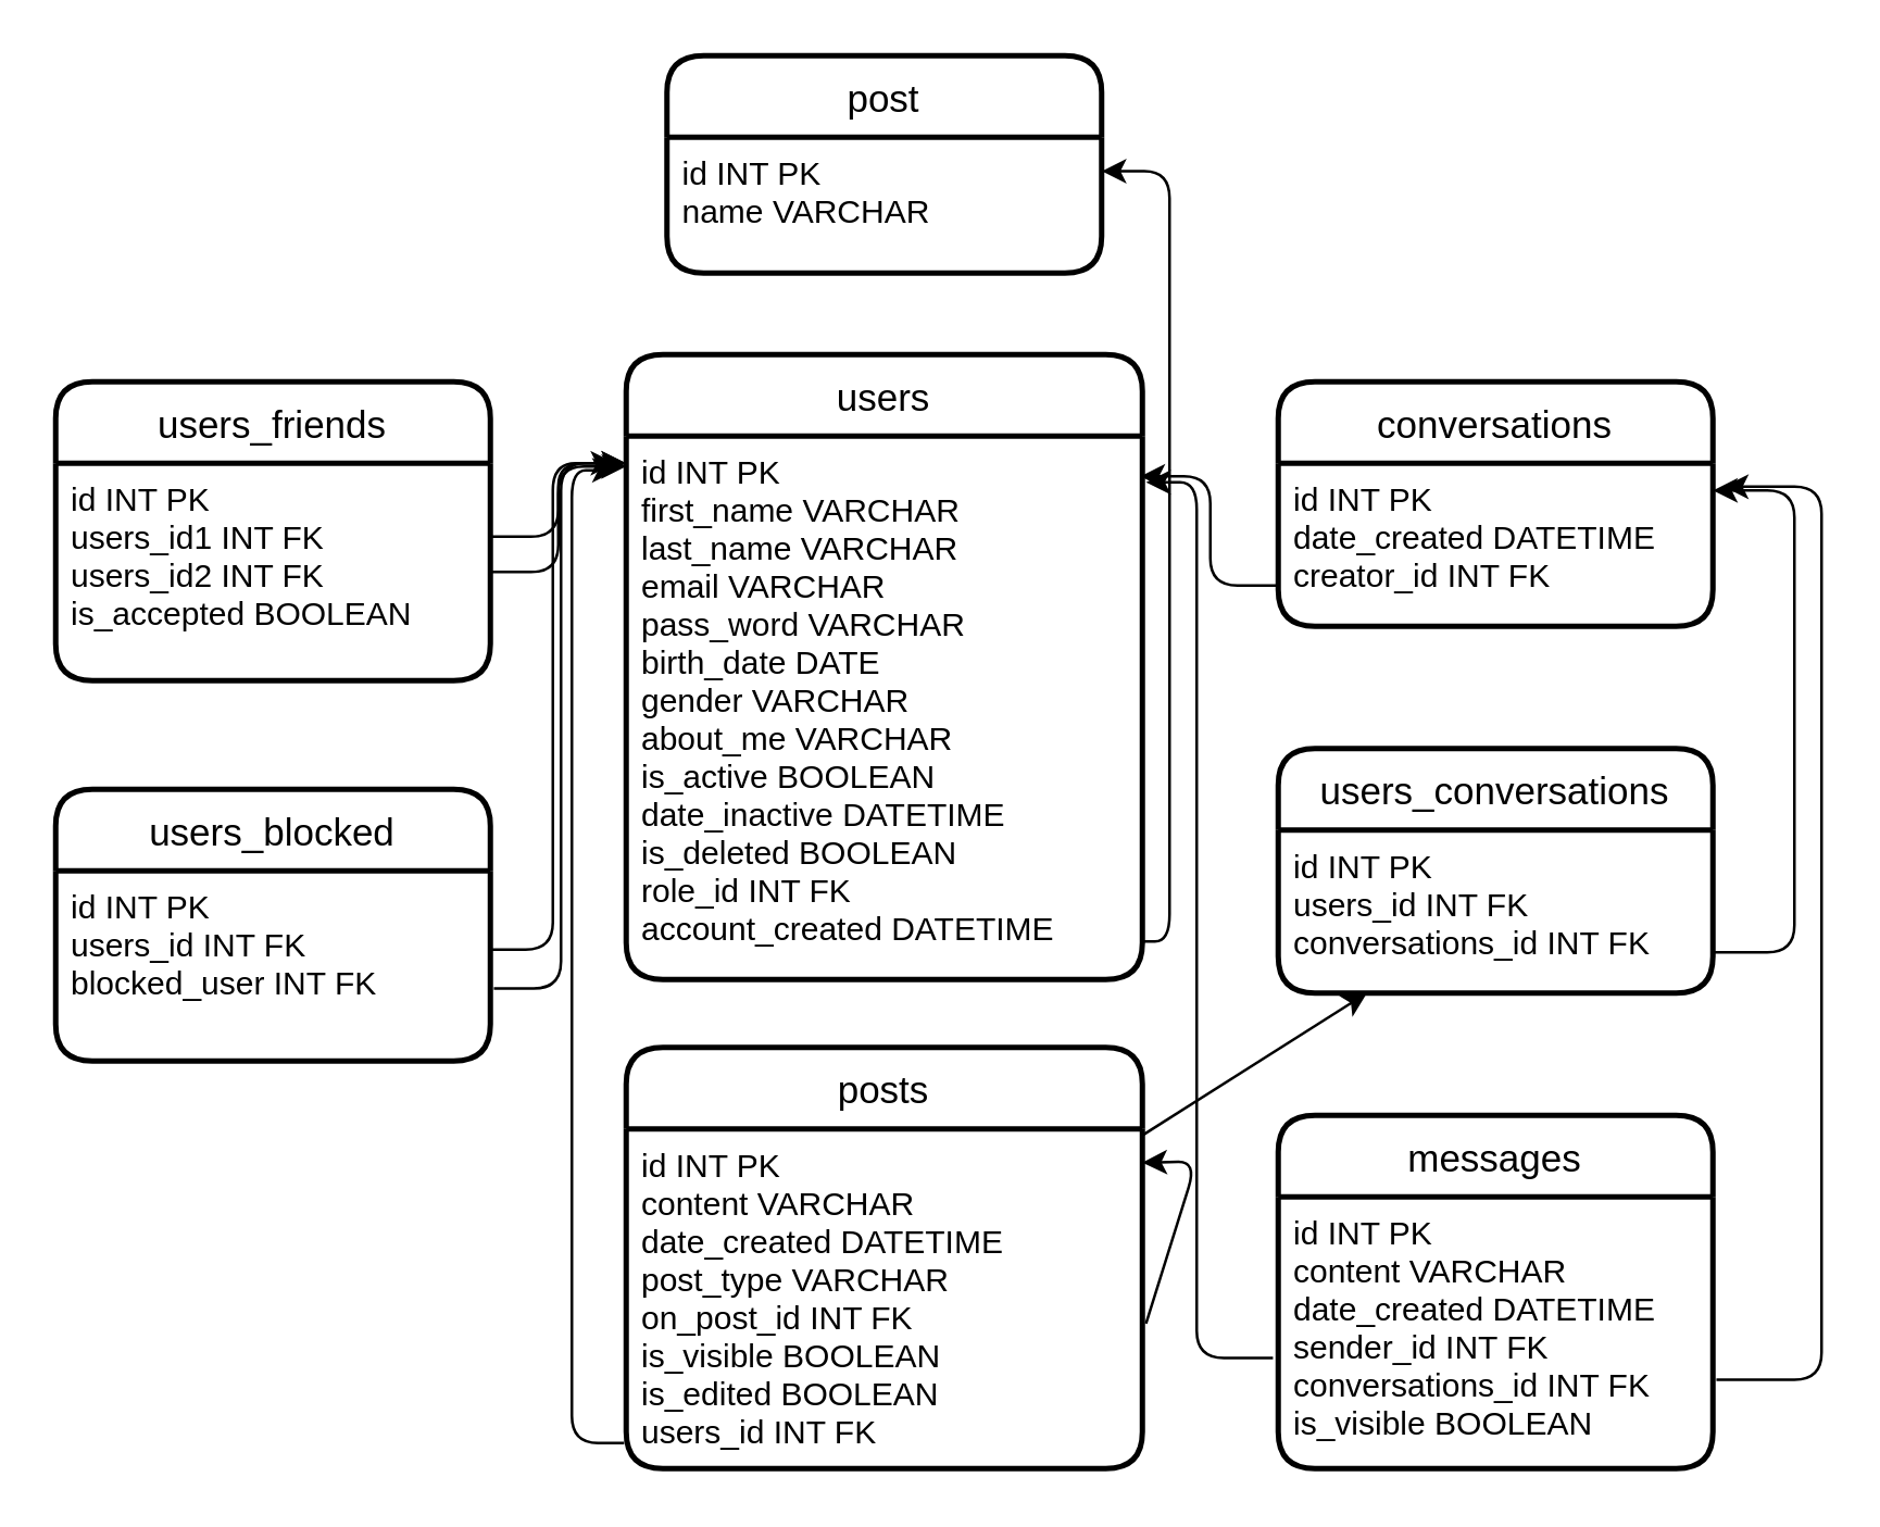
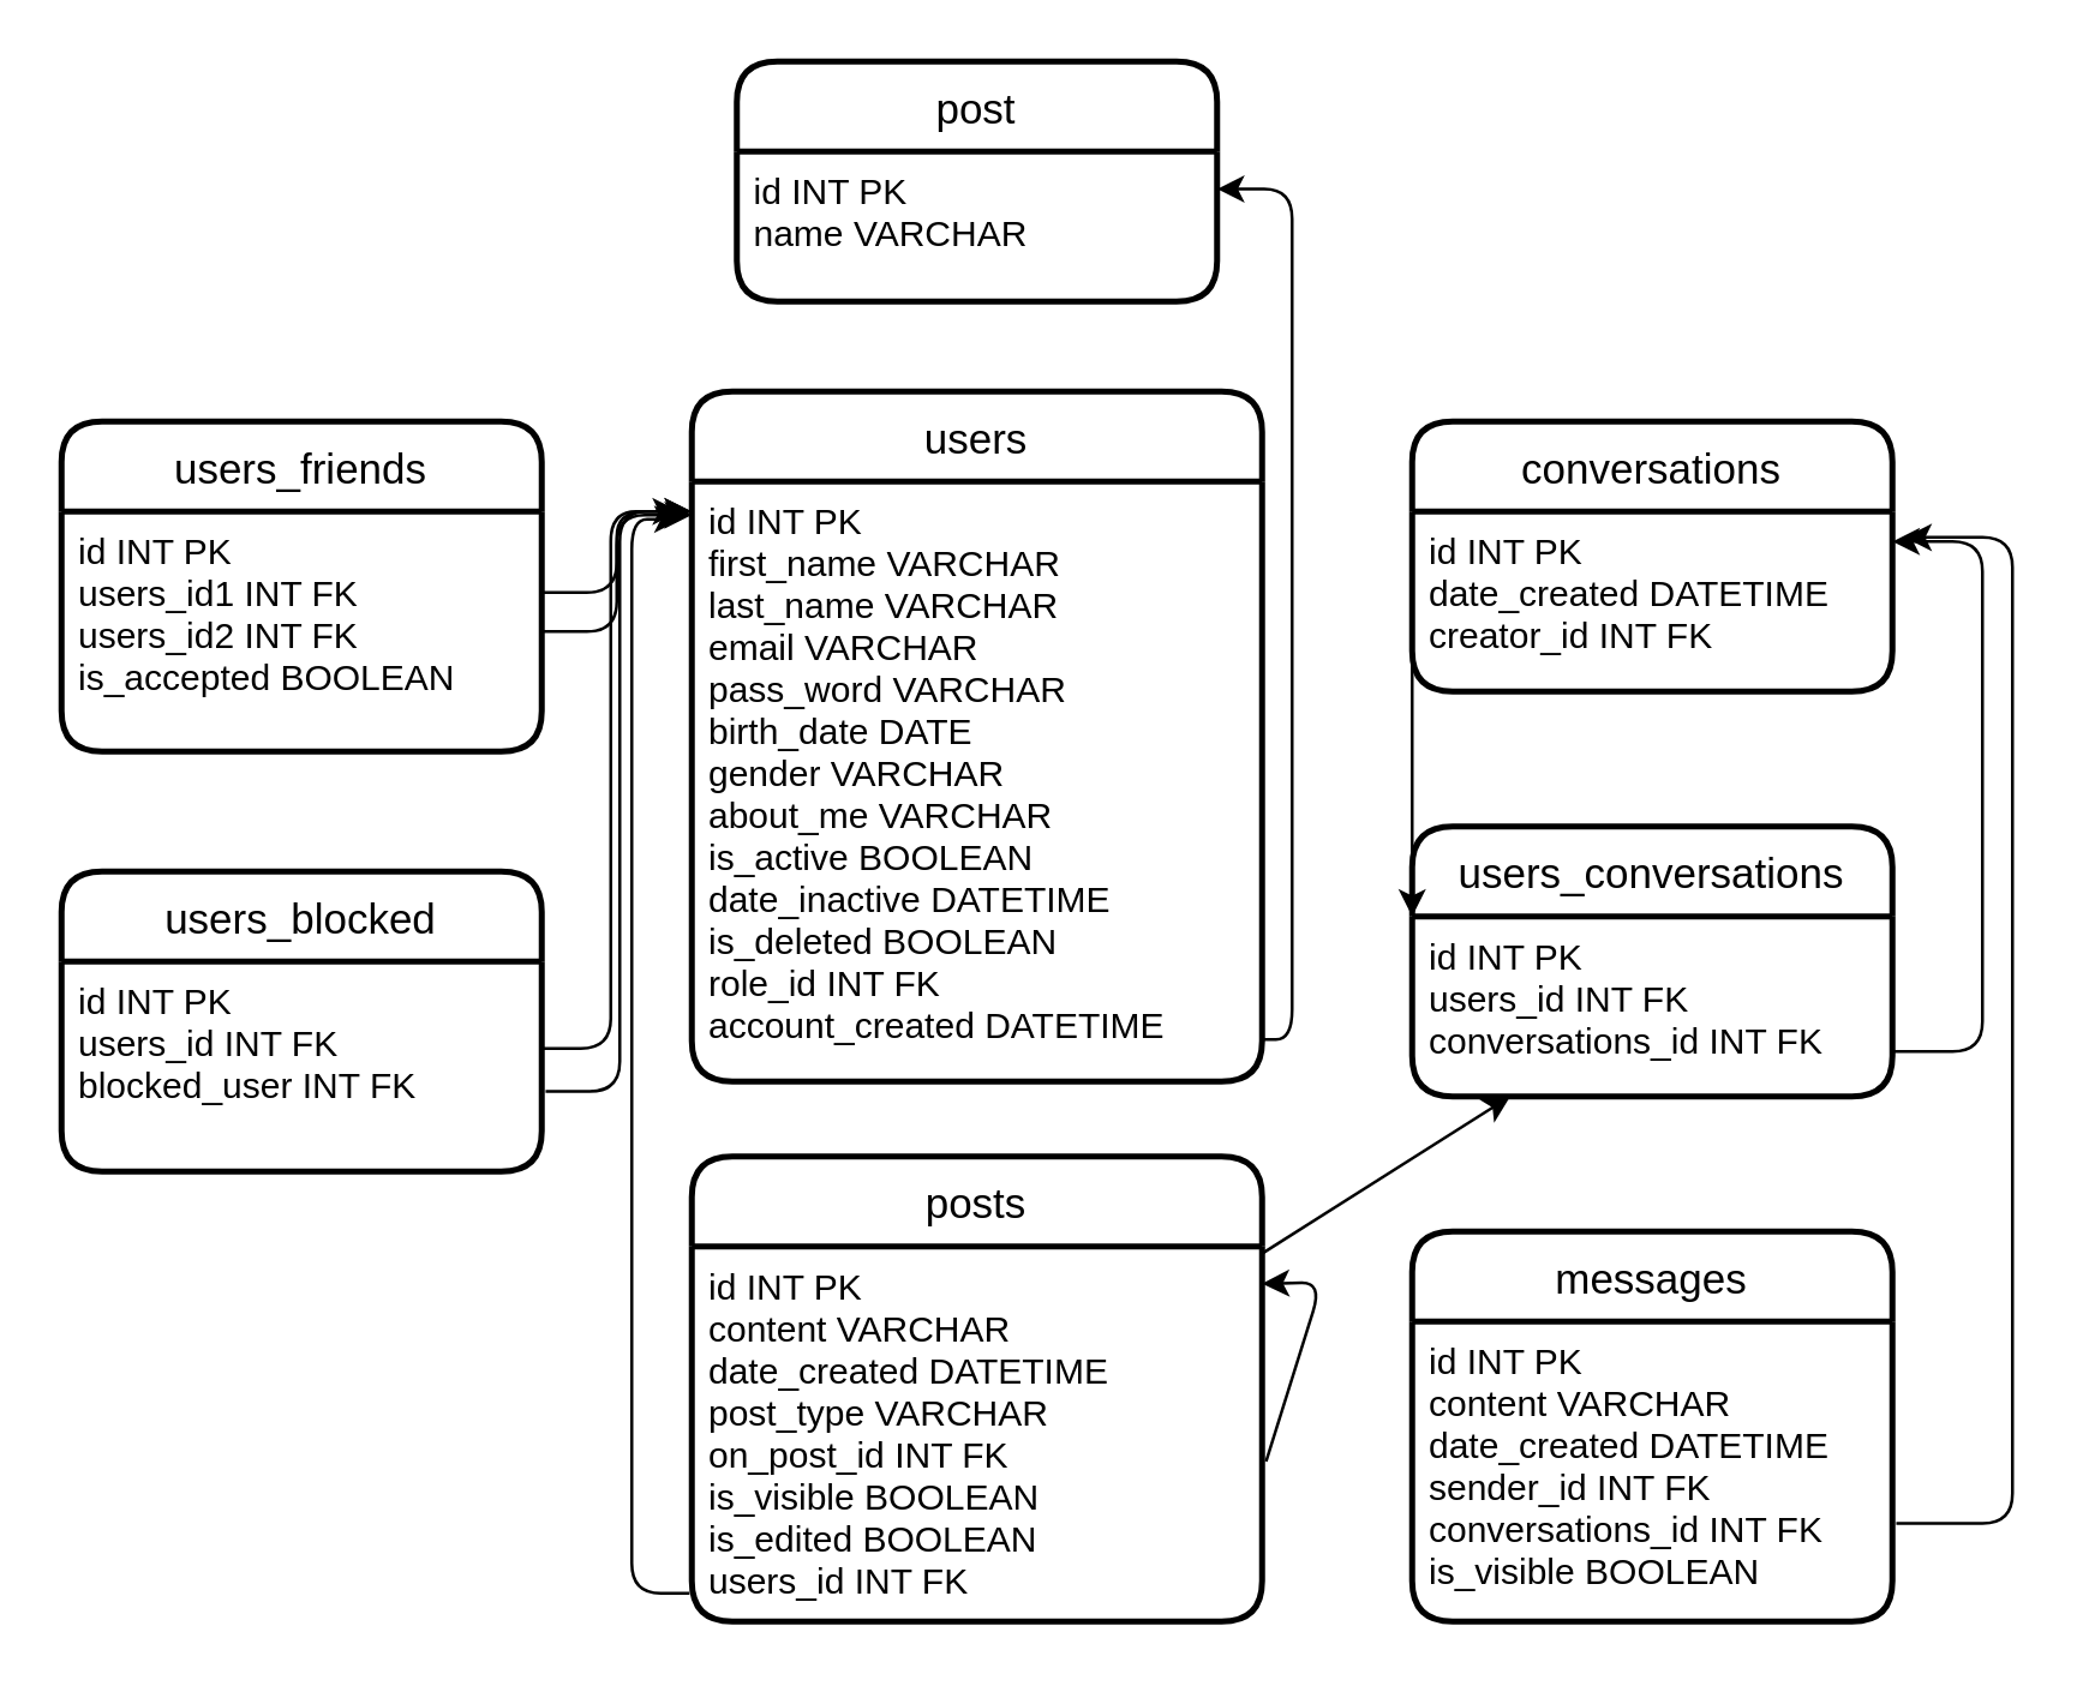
- <mxCell id="31" value="" style="edgeStyle=elbowEdgeStyle;elbow=horizontal;endArrow=classic;html=1;exitX=0;exitY=0.75;exitDx=0;exitDy=0;entryX=0.996;entryY=0.074;entryDx=0;entryDy=0;entryPerimeter=0;" parent="1" source="19" target="12" edge="1"><mxGeometry width="50" height="50" relative="1" as="geometry"><mxPoint x="230" y="260" as="sourcePoint" /><mxPoint x="280" y="220.08" as="targetPoint" /></mxGeometry></mxCell>
+ <mxCell id="31" value="" style="edgeStyle=elbowEdgeStyle;elbow=horizontal;endArrow=classic;html=1;exitX=0;exitY=0.75;exitDx=0;exitDy=0;" parent="1" source="19" target="22" edge="1"><mxGeometry width="50" height="50" relative="1" as="geometry"><mxPoint x="230" y="260" as="sourcePoint" /><mxPoint x="280" y="220.08" as="targetPoint" /></mxGeometry></mxCell>
- <mxCell id="34" value="" style="edgeStyle=elbowEdgeStyle;elbow=horizontal;endArrow=classic;html=1;exitX=-0.012;exitY=0.593;exitDx=0;exitDy=0;entryX=1.007;entryY=0.085;entryDx=0;entryDy=0;entryPerimeter=0;exitPerimeter=0;" parent="1" source="25" target="12" edge="1"><mxGeometry width="50" height="50" relative="1" as="geometry"><mxPoint x="270" y="300" as="sourcePoint" /><mxPoint x="320" y="260.08" as="targetPoint" /><Array as="points"><mxPoint x="440" y="340" /></Array></mxGeometry></mxCell>
